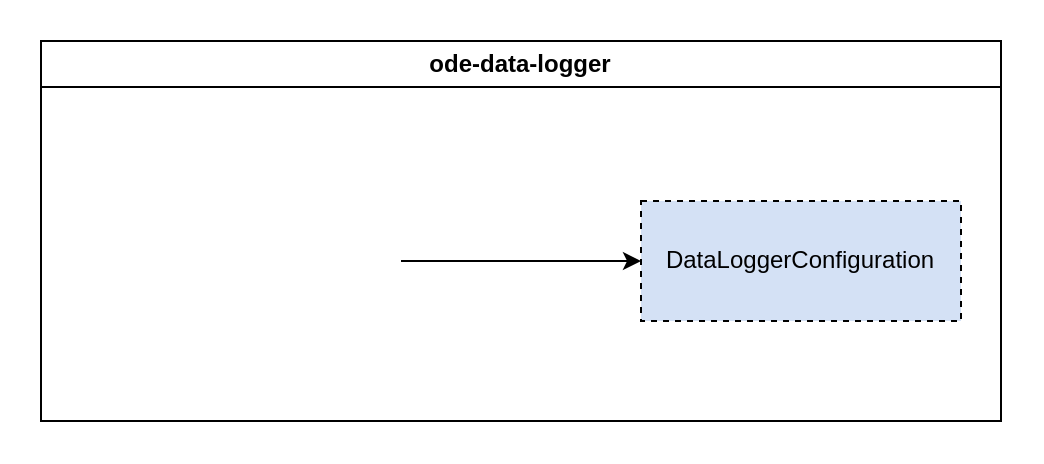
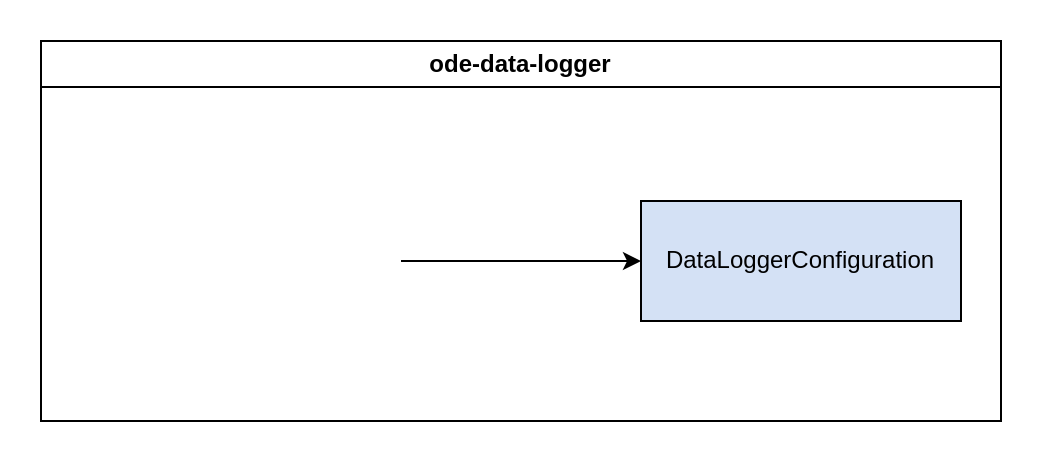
- <mxCell id="4" value="DataLoggerConfiguration" style="rounded=0;whiteSpace=wrap;html=1;fillColor=#D4E1F5;container=0;dashed=1;" vertex="1" parent="2"><mxGeometry x="300" y="80" width="160" height="60" as="geometry" /></mxCell>
+ <mxCell id="4" value="DataLoggerConfiguration" style="rounded=0;whiteSpace=wrap;html=1;fillColor=#D4E1F5;container=0;" vertex="1" parent="2"><mxGeometry x="300" y="80" width="160" height="60" as="geometry" /></mxCell>
